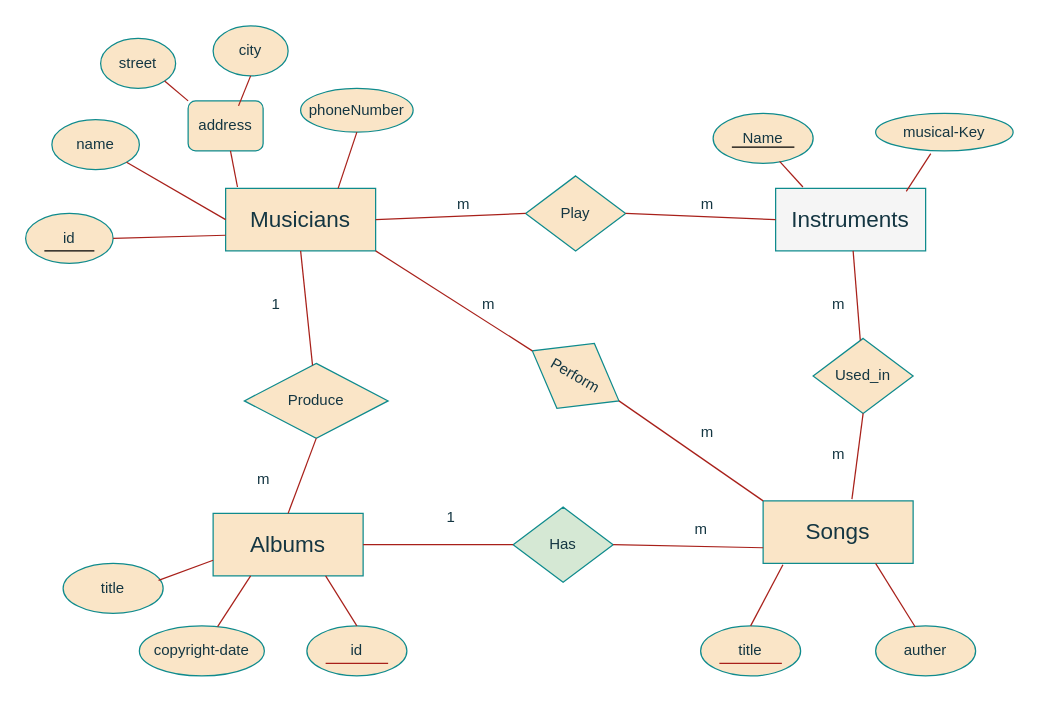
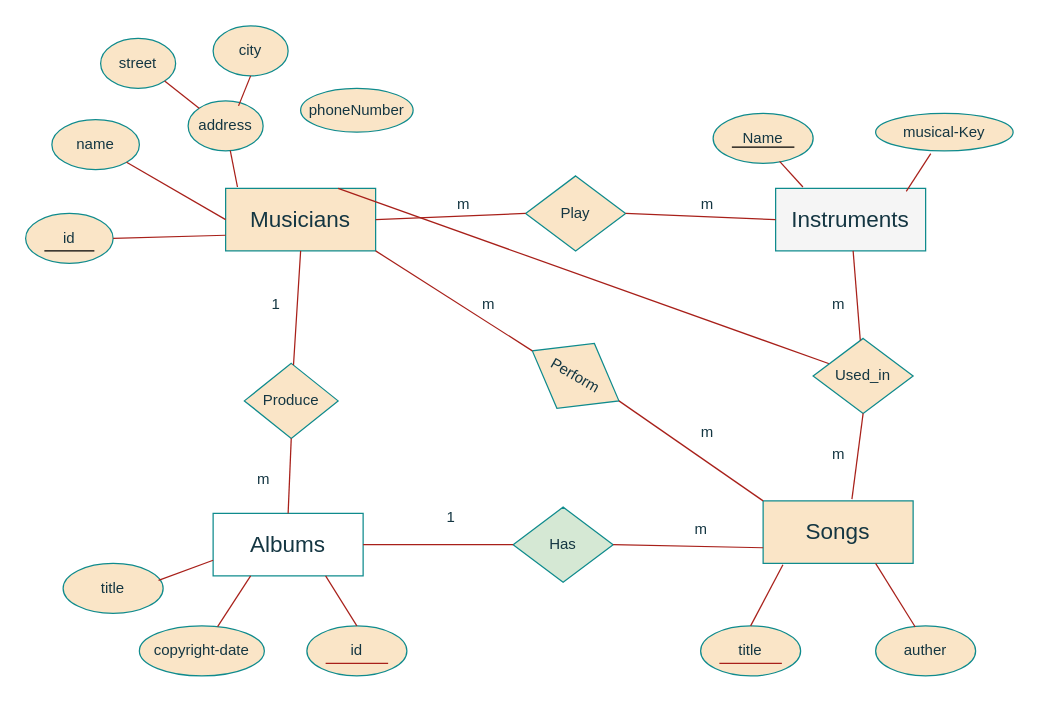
- <mxCell id="4" value="address" style="whiteSpace=wrap;html=1;labelBackgroundColor=none;fillColor=#FAE5C7;strokeColor=#0F8B8D;fontColor=#143642;rounded=1;" parent="1" vertex="1"><mxGeometry x="150" y="80" width="60" height="40" as="geometry" /></mxCell>
+ <mxCell id="4" value="address" style="ellipse;whiteSpace=wrap;html=1;labelBackgroundColor=none;fillColor=#FAE5C7;strokeColor=#0F8B8D;fontColor=#143642;" parent="1" vertex="1"><mxGeometry x="150" y="80" width="60" height="40" as="geometry" /></mxCell>
- <mxCell id="30" value="" style="endArrow=none;html=1;rounded=0;exitX=0.75;exitY=0;exitDx=0;exitDy=0;entryX=0.5;entryY=1;entryDx=0;entryDy=0;labelBackgroundColor=none;strokeColor=#A8201A;fontColor=default;" parent="1" source="2" target="8" edge="1"><mxGeometry width="50" height="50" relative="1" as="geometry"><mxPoint x="199" y="159" as="sourcePoint" /><mxPoint x="194" y="130" as="targetPoint" /></mxGeometry></mxCell>
+ <mxCell id="30" value="" style="endArrow=none;html=1;rounded=0;exitX=0.75;exitY=0;exitDx=0;exitDy=0;labelBackgroundColor=none;strokeColor=#A8201A;fontColor=default;" parent="1" source="2" target="55" edge="1"><mxGeometry width="50" height="50" relative="1" as="geometry"><mxPoint x="199" y="159" as="sourcePoint" /><mxPoint x="194" y="130" as="targetPoint" /></mxGeometry></mxCell>
- <mxCell id="50" value="Produce" style="rhombus;whiteSpace=wrap;html=1;labelBackgroundColor=none;fillColor=#FAE5C7;strokeColor=#0F8B8D;fontColor=#143642;" parent="1" vertex="1"><mxGeometry x="195" y="290" width="115" height="60" as="geometry" /></mxCell>
+ <mxCell id="50" value="Produce" style="rhombus;whiteSpace=wrap;html=1;labelBackgroundColor=none;fillColor=#FAE5C7;strokeColor=#0F8B8D;fontColor=#143642;" parent="1" vertex="1"><mxGeometry x="195" y="290" width="75" height="60" as="geometry" /></mxCell>
- <mxCell id="13" value="&lt;font style=&quot;font-size: 18px;&quot;&gt;Albums&lt;/font&gt;" style="rounded=0;whiteSpace=wrap;html=1;labelBackgroundColor=none;fillColor=#FAE5C7;strokeColor=#0F8B8D;fontColor=#143642;" parent="1" vertex="1"><mxGeometry x="170" y="410" width="120" height="50" as="geometry" /></mxCell>
+ <mxCell id="13" value="&lt;font style=&quot;font-size: 18px;&quot;&gt;Albums&lt;/font&gt;" style="rounded=0;whiteSpace=wrap;html=1;labelBackgroundColor=none;fillColor=#ffffff;strokeColor=#0F8B8D;fontColor=#143642;" parent="1" vertex="1"><mxGeometry x="170" y="410" width="120" height="50" as="geometry" /></mxCell>
